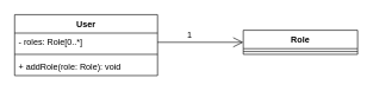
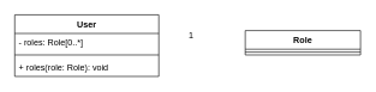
- <mxCell id="8" value="" style="endArrow=open;endFill=1;endSize=12;html=1;exitX=1;exitY=0.5;exitDx=0;exitDy=0;entryX=0;entryY=0.5;entryDx=0;entryDy=0;" parent="1" source="3" target="6" edge="1"><mxGeometry width="160" relative="1" as="geometry"><mxPoint x="237" y="130" as="sourcePoint" /><mxPoint x="397" y="130" as="targetPoint" /></mxGeometry></mxCell>
- <mxCell id="5" value="+ addRole(role: Role): void" style="text;strokeColor=none;fillColor=none;align=left;verticalAlign=top;spacingLeft=4;spacingRight=4;overflow=hidden;rotatable=0;points=[[0,0.5],[1,0.5]];portConstraint=eastwest;" parent="2" vertex="1"><mxGeometry y="60" width="200" height="26" as="geometry" /></mxCell>
+ <mxCell id="5" value="+ roles(role: Role): void" style="text;strokeColor=none;fillColor=none;align=left;verticalAlign=top;spacingLeft=4;spacingRight=4;overflow=hidden;rotatable=0;points=[[0,0.5],[1,0.5]];portConstraint=eastwest;" parent="2" vertex="1"><mxGeometry y="60" width="200" height="26" as="geometry" /></mxCell>
